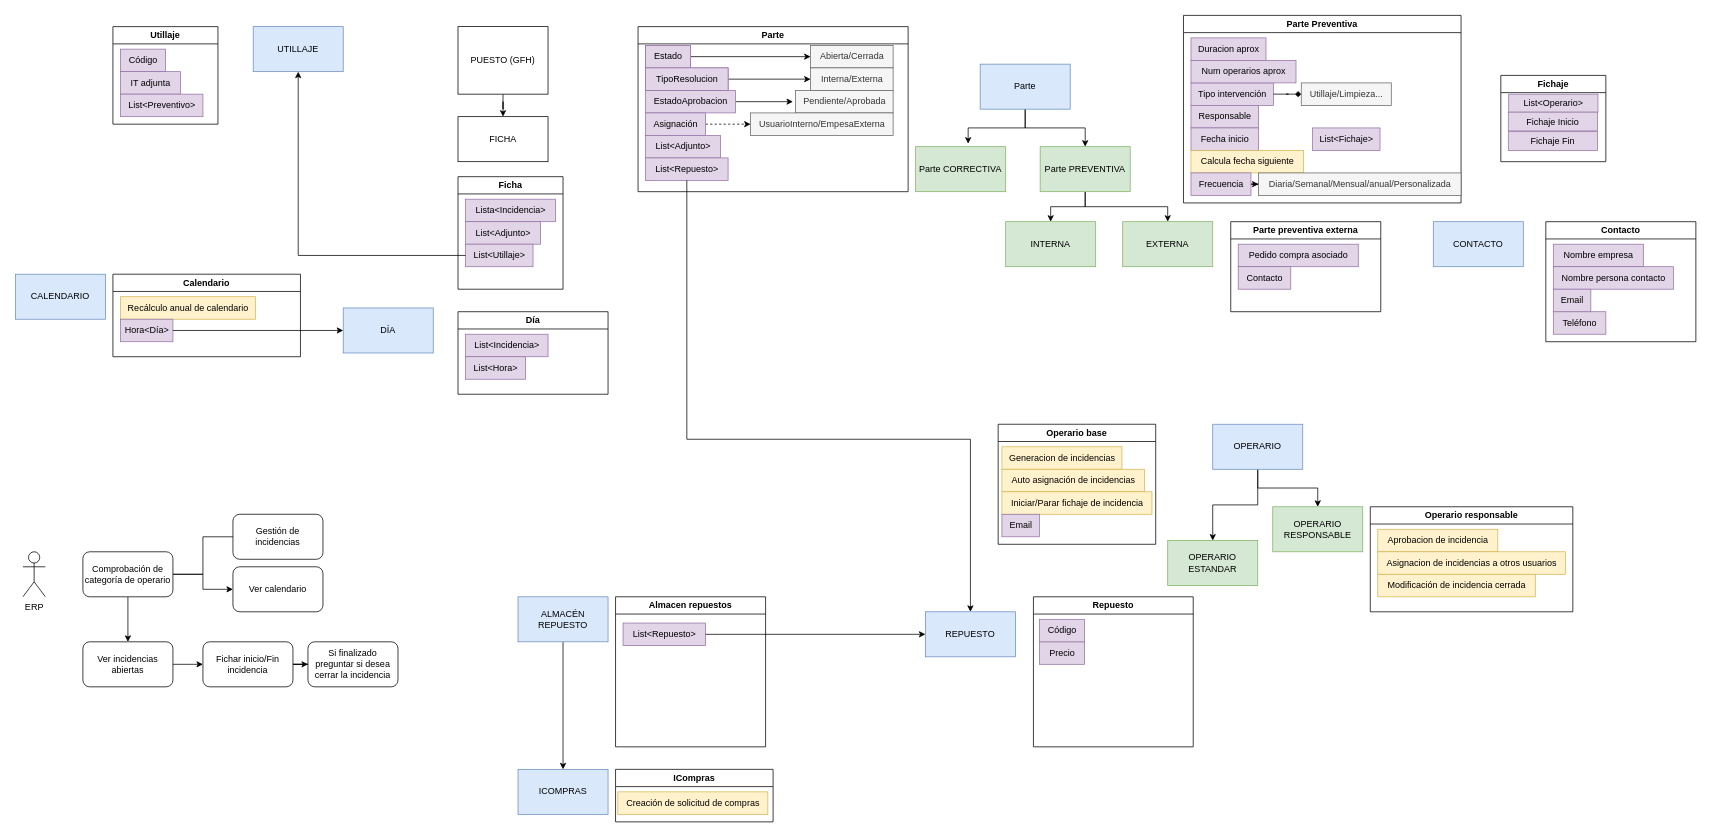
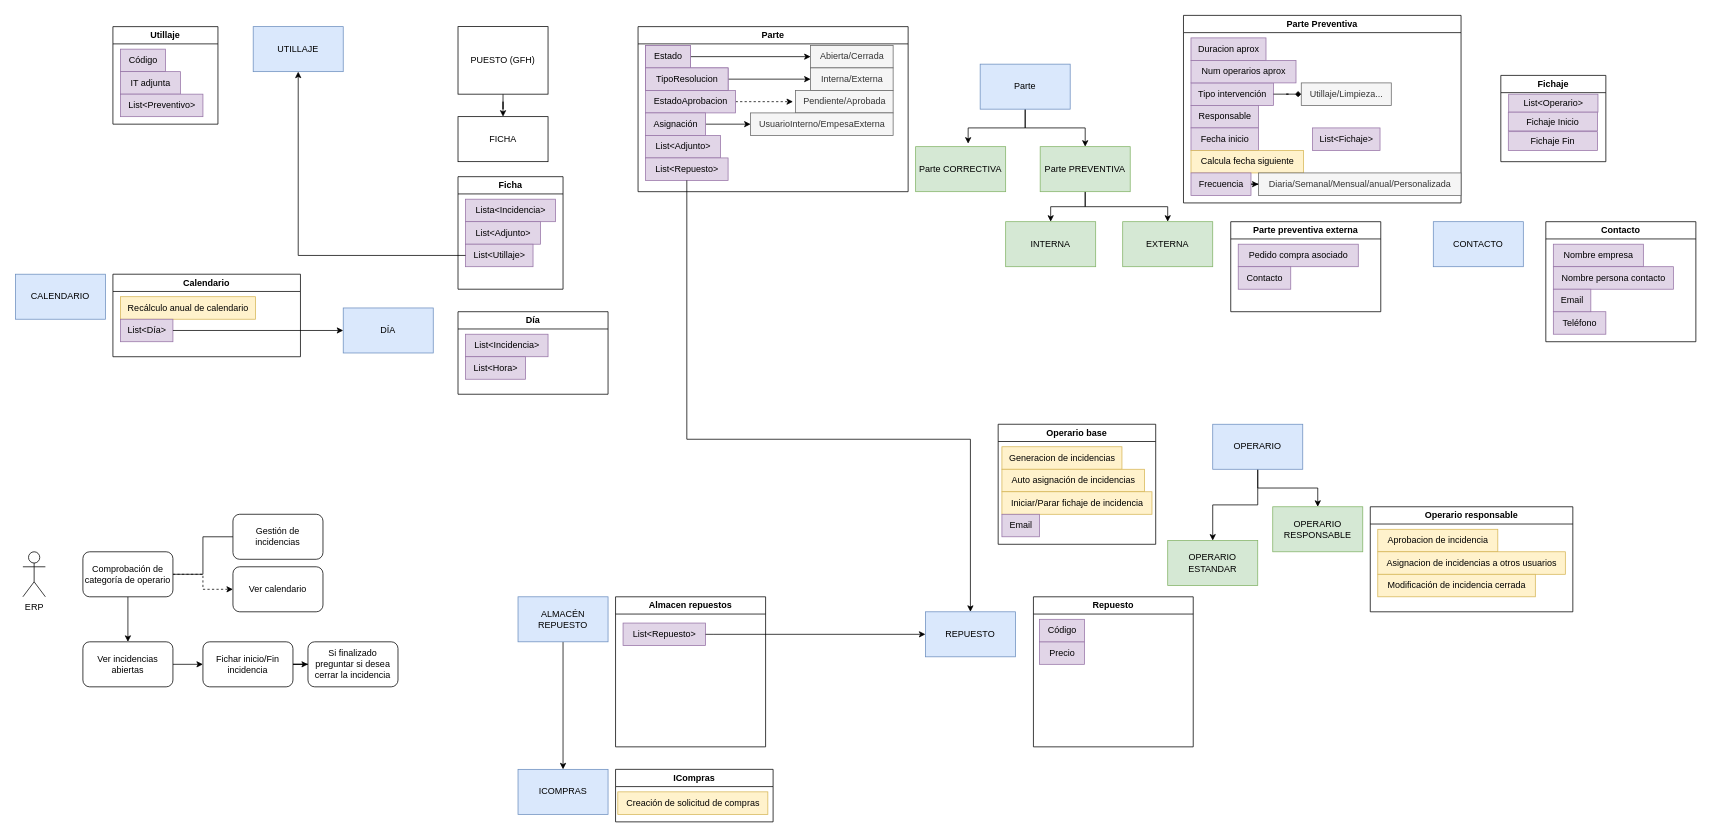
- <mxCell id="25" style="edgeStyle=orthogonalEdgeStyle;rounded=0;orthogonalLoop=1;jettySize=auto;html=1;entryX=-0.027;entryY=0.5;entryDx=0;entryDy=0;entryPerimeter=0;" parent="18" source="26" target="27" edge="1"><mxGeometry relative="1" as="geometry" /></mxCell>
+ <mxCell id="25" style="edgeStyle=orthogonalEdgeStyle;rounded=0;orthogonalLoop=1;jettySize=auto;html=1;entryX=-0.027;entryY=0.5;entryDx=0;entryDy=0;entryPerimeter=0;dashed=1;" parent="18" source="26" target="27" edge="1"><mxGeometry relative="1" as="geometry" /></mxCell>
- <mxCell id="28" value="" style="edgeStyle=orthogonalEdgeStyle;rounded=0;orthogonalLoop=1;jettySize=auto;html=1;dashed=1;" parent="18" source="29" target="30" edge="1"><mxGeometry relative="1" as="geometry" /></mxCell>
+ <mxCell id="28" value="" style="edgeStyle=orthogonalEdgeStyle;rounded=0;orthogonalLoop=1;jettySize=auto;html=1;" parent="18" source="29" target="30" edge="1"><mxGeometry relative="1" as="geometry" /></mxCell>
- <mxCell id="96" value="Hora&amp;lt;Día&amp;gt;" style="text;html=1;align=center;verticalAlign=middle;resizable=0;points=[];autosize=1;strokeColor=#9673a6;fillColor=#e1d5e7;" parent="94" vertex="1"><mxGeometry x="10" y="60" width="70" height="30" as="geometry" /></mxCell>
+ <mxCell id="96" value="List&amp;lt;Día&amp;gt;" style="text;html=1;align=center;verticalAlign=middle;resizable=0;points=[];autosize=1;strokeColor=#9673a6;fillColor=#e1d5e7;" parent="94" vertex="1"><mxGeometry x="10" y="60" width="70" height="30" as="geometry" /></mxCell>
- <mxCell id="36" style="edgeStyle=orthogonalEdgeStyle;rounded=0;orthogonalLoop=1;jettySize=auto;html=1;entryX=0;entryY=0.5;entryDx=0;entryDy=0;" parent="1" source="38" target="109" edge="1"><mxGeometry relative="1" as="geometry" /></mxCell>
+ <mxCell id="36" style="edgeStyle=orthogonalEdgeStyle;rounded=0;orthogonalLoop=1;jettySize=auto;html=1;entryX=0;entryY=0.5;entryDx=0;entryDy=0;dashed=1;" parent="1" source="38" target="109" edge="1"><mxGeometry relative="1" as="geometry" /></mxCell>
